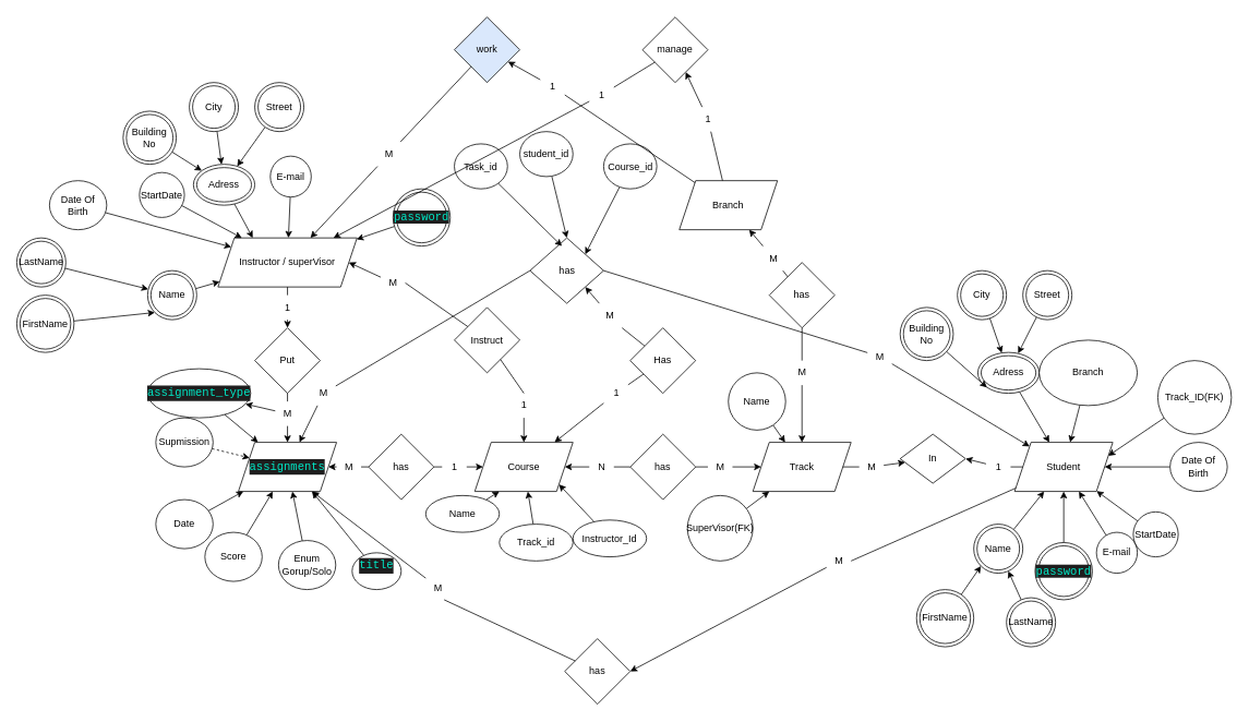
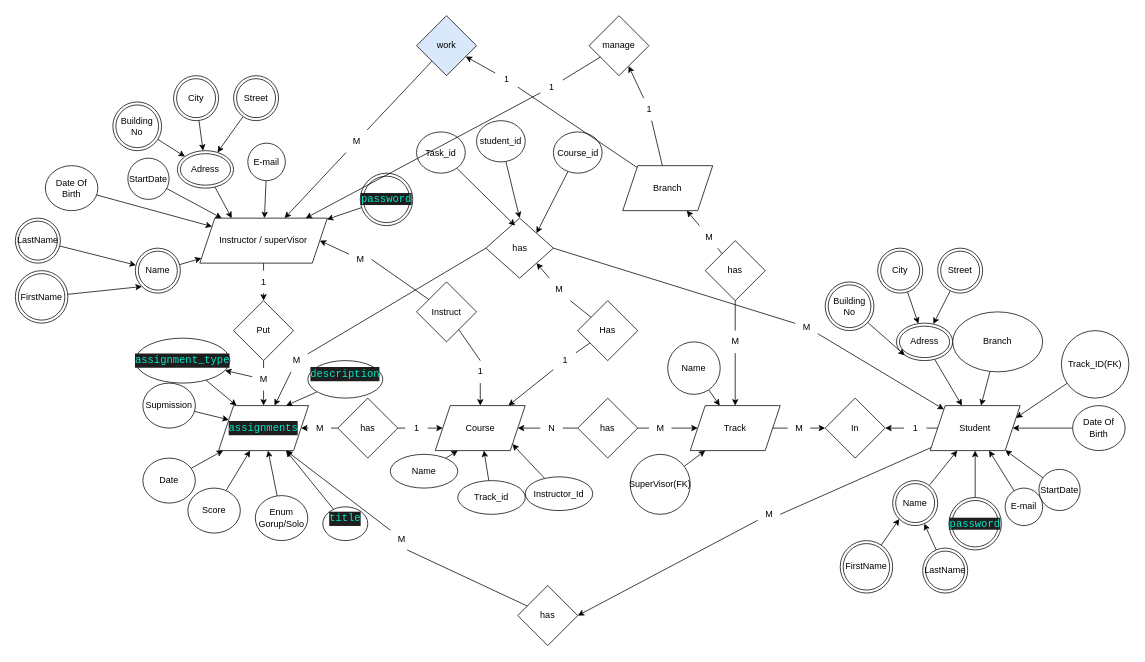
+ <mxCell id="94" value="&#10;&lt;div style=&quot;color: rgb(187, 187, 187); background-color: rgb(30, 30, 30); font-family: Consolas, &amp;quot;Courier New&amp;quot;, monospace; font-weight: normal; font-size: 14px; line-height: 19px;&quot;&gt;&lt;div&gt;&lt;span style=&quot;color: #00e8c6;&quot;&gt;description&lt;/span&gt;&lt;/div&gt;&lt;/div&gt;&#10;&#10;" style="ellipse;whiteSpace=wrap;html=1;" parent="1" vertex="1"><mxGeometry x="410" y="480" width="100" height="50" as="geometry" /></mxCell>
+ <mxCell id="93" style="edgeStyle=none;html=1;entryX=0.75;entryY=0;entryDx=0;entryDy=0;" parent="1" source="94" target="7" edge="1"><mxGeometry relative="1" as="geometry" /></mxCell>
- <mxCell id="35" style="edgeStyle=none;html=1;dashed=1;" parent="1" source="36" target="7" edge="1"><mxGeometry relative="1" as="geometry" /></mxCell>
+ <mxCell id="35" style="edgeStyle=none;html=1;" parent="1" source="36" target="7" edge="1"><mxGeometry relative="1" as="geometry" /></mxCell>
- <mxCell id="8" value="In" style="rhombus;whiteSpace=wrap;html=1;" parent="1" vertex="1"><mxGeometry x="1100" y="530" width="80" height="60" as="geometry" /></mxCell>
+ <mxCell id="8" value="In" style="rhombus;whiteSpace=wrap;html=1;" parent="1" vertex="1"><mxGeometry x="1100" y="530" width="80" height="80" as="geometry" /></mxCell>
